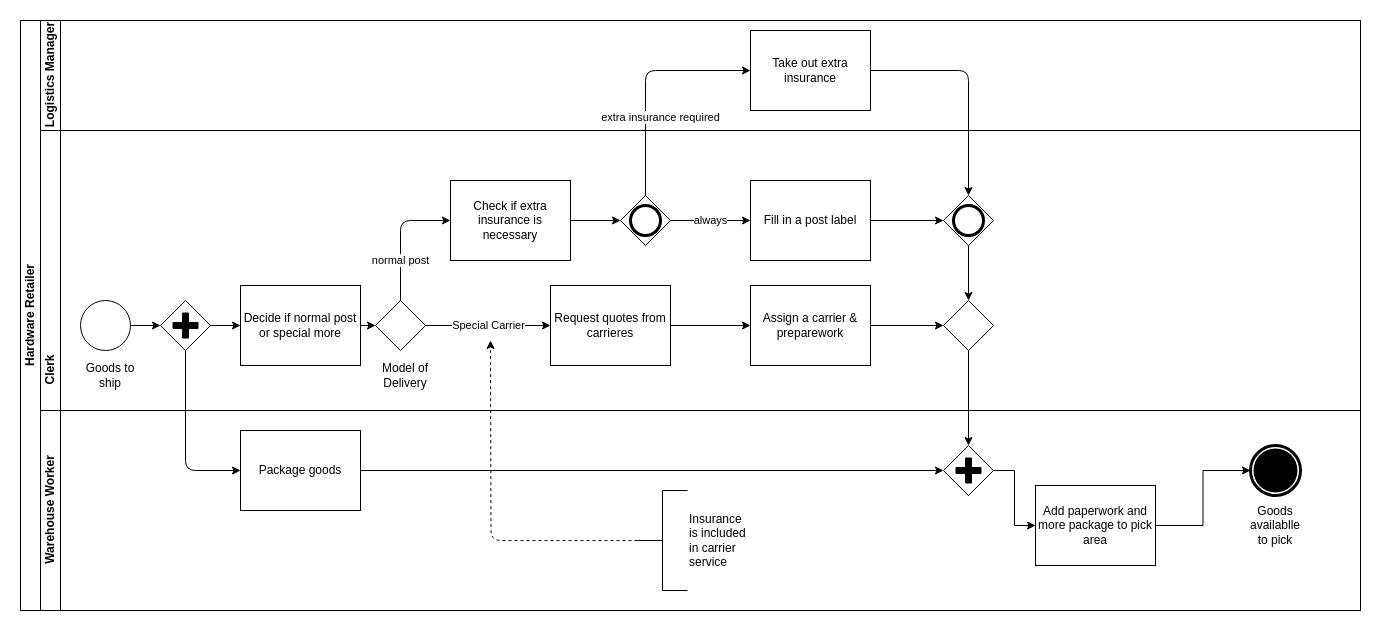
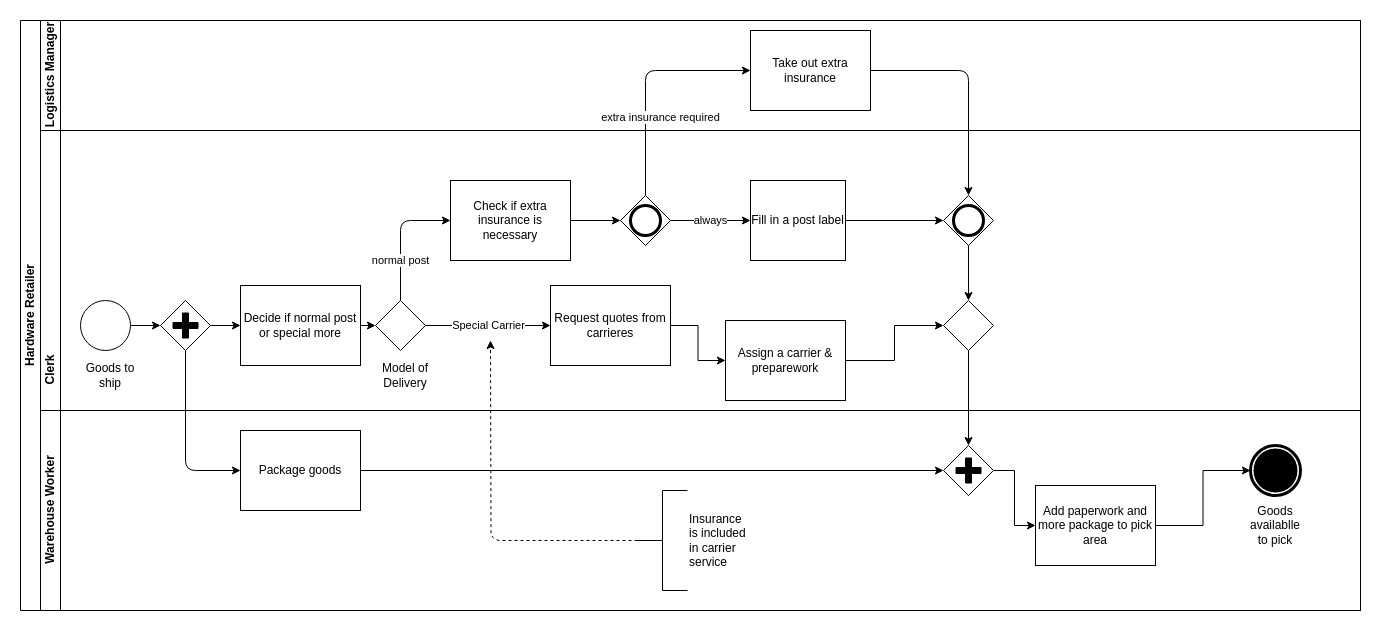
- <mxCell id="26" value="Fill in a post label" style="points=[[0.25,0,0],[0.5,0,0],[0.75,0,0],[1,0.25,0],[1,0.5,0],[1,0.75,0],[0.75,1,0],[0.5,1,0],[0.25,1,0],[0,0.75,0],[0,0.5,0],[0,0.25,0]];shape=mxgraph.bpmn.task2;whiteSpace=wrap;rectStyle=rounded;size=10;html=1;container=1;expand=0;collapsible=0;taskMarker=abstract;" vertex="1" parent="4"><mxGeometry x="710" y="50" width="120" height="80" as="geometry" /></mxCell>
+ <mxCell id="26" value="Fill in a post label" style="points=[[0.25,0,0],[0.5,0,0],[0.75,0,0],[1,0.25,0],[1,0.5,0],[1,0.75,0],[0.75,1,0],[0.5,1,0],[0.25,1,0],[0,0.75,0],[0,0.5,0],[0,0.25,0]];shape=mxgraph.bpmn.task2;whiteSpace=wrap;rectStyle=rounded;size=10;html=1;container=1;expand=0;collapsible=0;taskMarker=abstract;" vertex="1" parent="4"><mxGeometry x="710" y="50" width="95" height="80" as="geometry" /></mxCell>
- <mxCell id="24" value="Assign a carrier &amp;amp; preparework" style="points=[[0.25,0,0],[0.5,0,0],[0.75,0,0],[1,0.25,0],[1,0.5,0],[1,0.75,0],[0.75,1,0],[0.5,1,0],[0.25,1,0],[0,0.75,0],[0,0.5,0],[0,0.25,0]];shape=mxgraph.bpmn.task2;whiteSpace=wrap;rectStyle=rounded;size=10;html=1;container=1;expand=0;collapsible=0;taskMarker=abstract;" vertex="1" parent="4"><mxGeometry x="710" y="155" width="120" height="80" as="geometry" /></mxCell>
+ <mxCell id="24" value="Assign a carrier &amp;amp; preparework" style="points=[[0.25,0,0],[0.5,0,0],[0.75,0,0],[1,0.25,0],[1,0.5,0],[1,0.75,0],[0.75,1,0],[0.5,1,0],[0.25,1,0],[0,0.75,0],[0,0.5,0],[0,0.25,0]];shape=mxgraph.bpmn.task2;whiteSpace=wrap;rectStyle=rounded;size=10;html=1;container=1;expand=0;collapsible=0;taskMarker=abstract;" vertex="1" parent="4"><mxGeometry x="685" y="190" width="120" height="80" as="geometry" /></mxCell>
